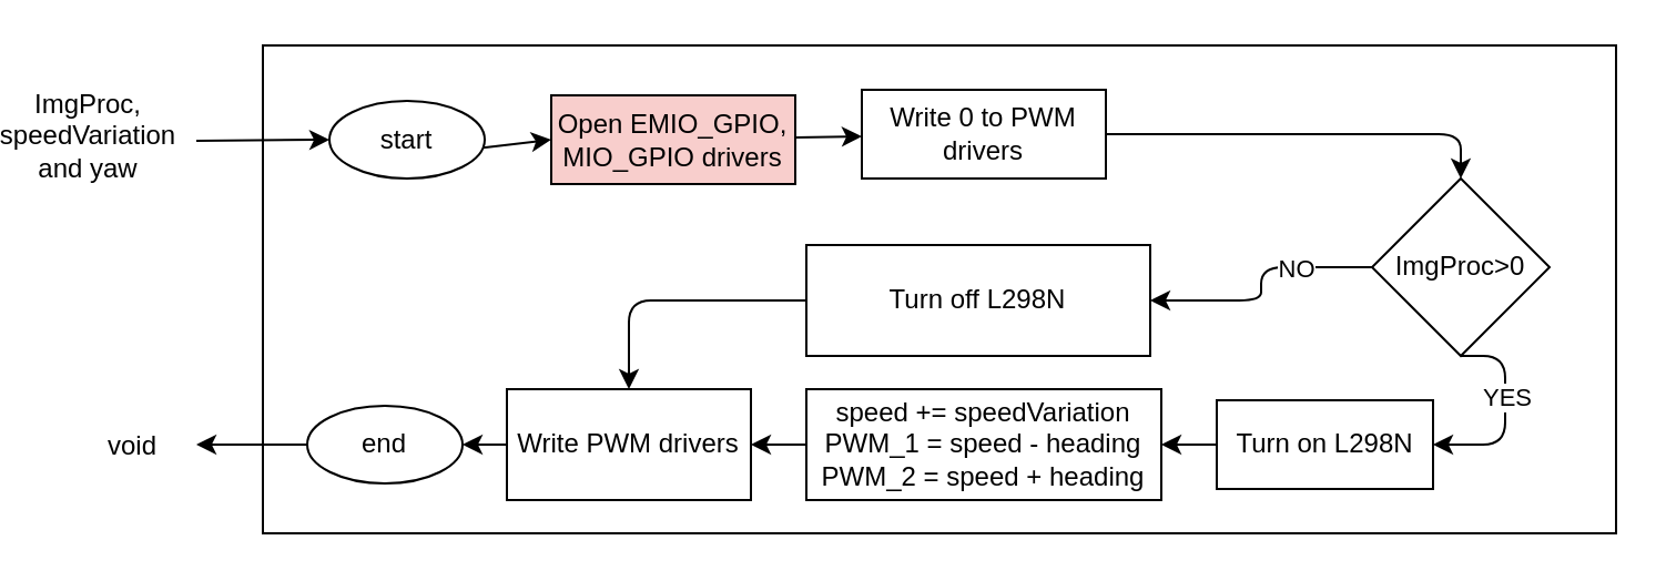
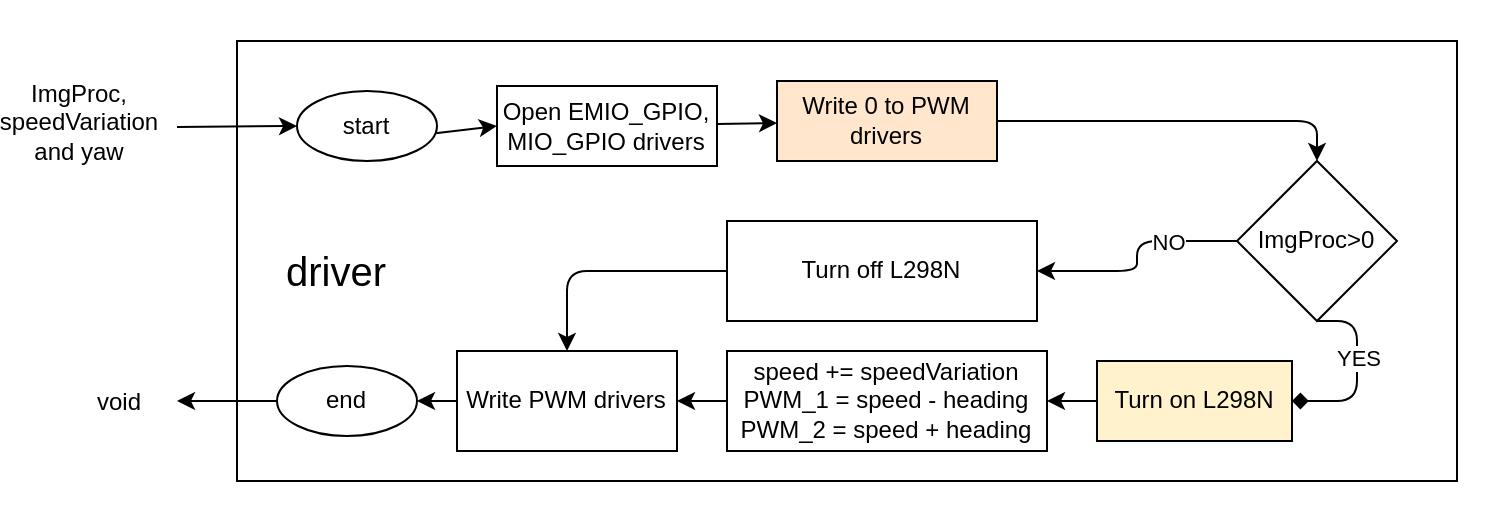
- <mxCell id="7" value="Write 0 to PWM drivers" style="rounded=0;whiteSpace=wrap;html=1;" parent="1" vertex="1"><mxGeometry x="370" y="40" width="110" height="40" as="geometry" /></mxCell>
+ <mxCell id="7" value="Write 0 to PWM drivers" style="rounded=0;whiteSpace=wrap;html=1;fillColor=#ffe6cc;" parent="1" vertex="1"><mxGeometry x="370" y="40" width="110" height="40" as="geometry" /></mxCell>
- <mxCell id="5" value="Open EMIO_GPIO, MIO_GPIO drivers" style="rounded=0;whiteSpace=wrap;html=1;fillColor=#f8cecc;" parent="1" vertex="1"><mxGeometry x="230" y="42.5" width="110" height="40" as="geometry" /></mxCell>
+ <mxCell id="5" value="Open EMIO_GPIO, MIO_GPIO drivers" style="rounded=0;whiteSpace=wrap;html=1;" parent="1" vertex="1"><mxGeometry x="230" y="42.5" width="110" height="40" as="geometry" /></mxCell>
+ <mxCell id="25" value="driver" style="text;html=1;strokeColor=none;fillColor=none;align=center;verticalAlign=middle;whiteSpace=wrap;rounded=0;strokeWidth=1;fontSize=20;" parent="1" vertex="1"><mxGeometry x="120" y="120" width="60" height="30" as="geometry" /></mxCell>
- <mxCell id="9" value="Turn on L298N" style="rounded=0;whiteSpace=wrap;html=1;" parent="1" vertex="1"><mxGeometry x="530" y="180" width="97.5" height="40" as="geometry" /></mxCell>
+ <mxCell id="9" value="Turn on L298N" style="rounded=0;whiteSpace=wrap;html=1;fillColor=#fff2cc;" parent="1" vertex="1"><mxGeometry x="530" y="180" width="97.5" height="40" as="geometry" /></mxCell>
- <mxCell id="10" style="edgeStyle=orthogonalEdgeStyle;html=1;entryX=1;entryY=0.5;entryDx=0;entryDy=0;exitX=0.5;exitY=1;exitDx=0;exitDy=0;" parent="1" source="14" target="9" edge="1"><mxGeometry relative="1" as="geometry"><Array as="points"><mxPoint x="660" y="200" /></Array></mxGeometry></mxCell>
+ <mxCell id="10" style="edgeStyle=orthogonalEdgeStyle;html=1;entryX=1;entryY=0.5;entryDx=0;entryDy=0;exitX=0.5;exitY=1;exitDx=0;exitDy=0;endArrow=diamond;" parent="1" source="14" target="9" edge="1"><mxGeometry relative="1" as="geometry"><Array as="points"><mxPoint x="660" y="200" /></Array></mxGeometry></mxCell>
